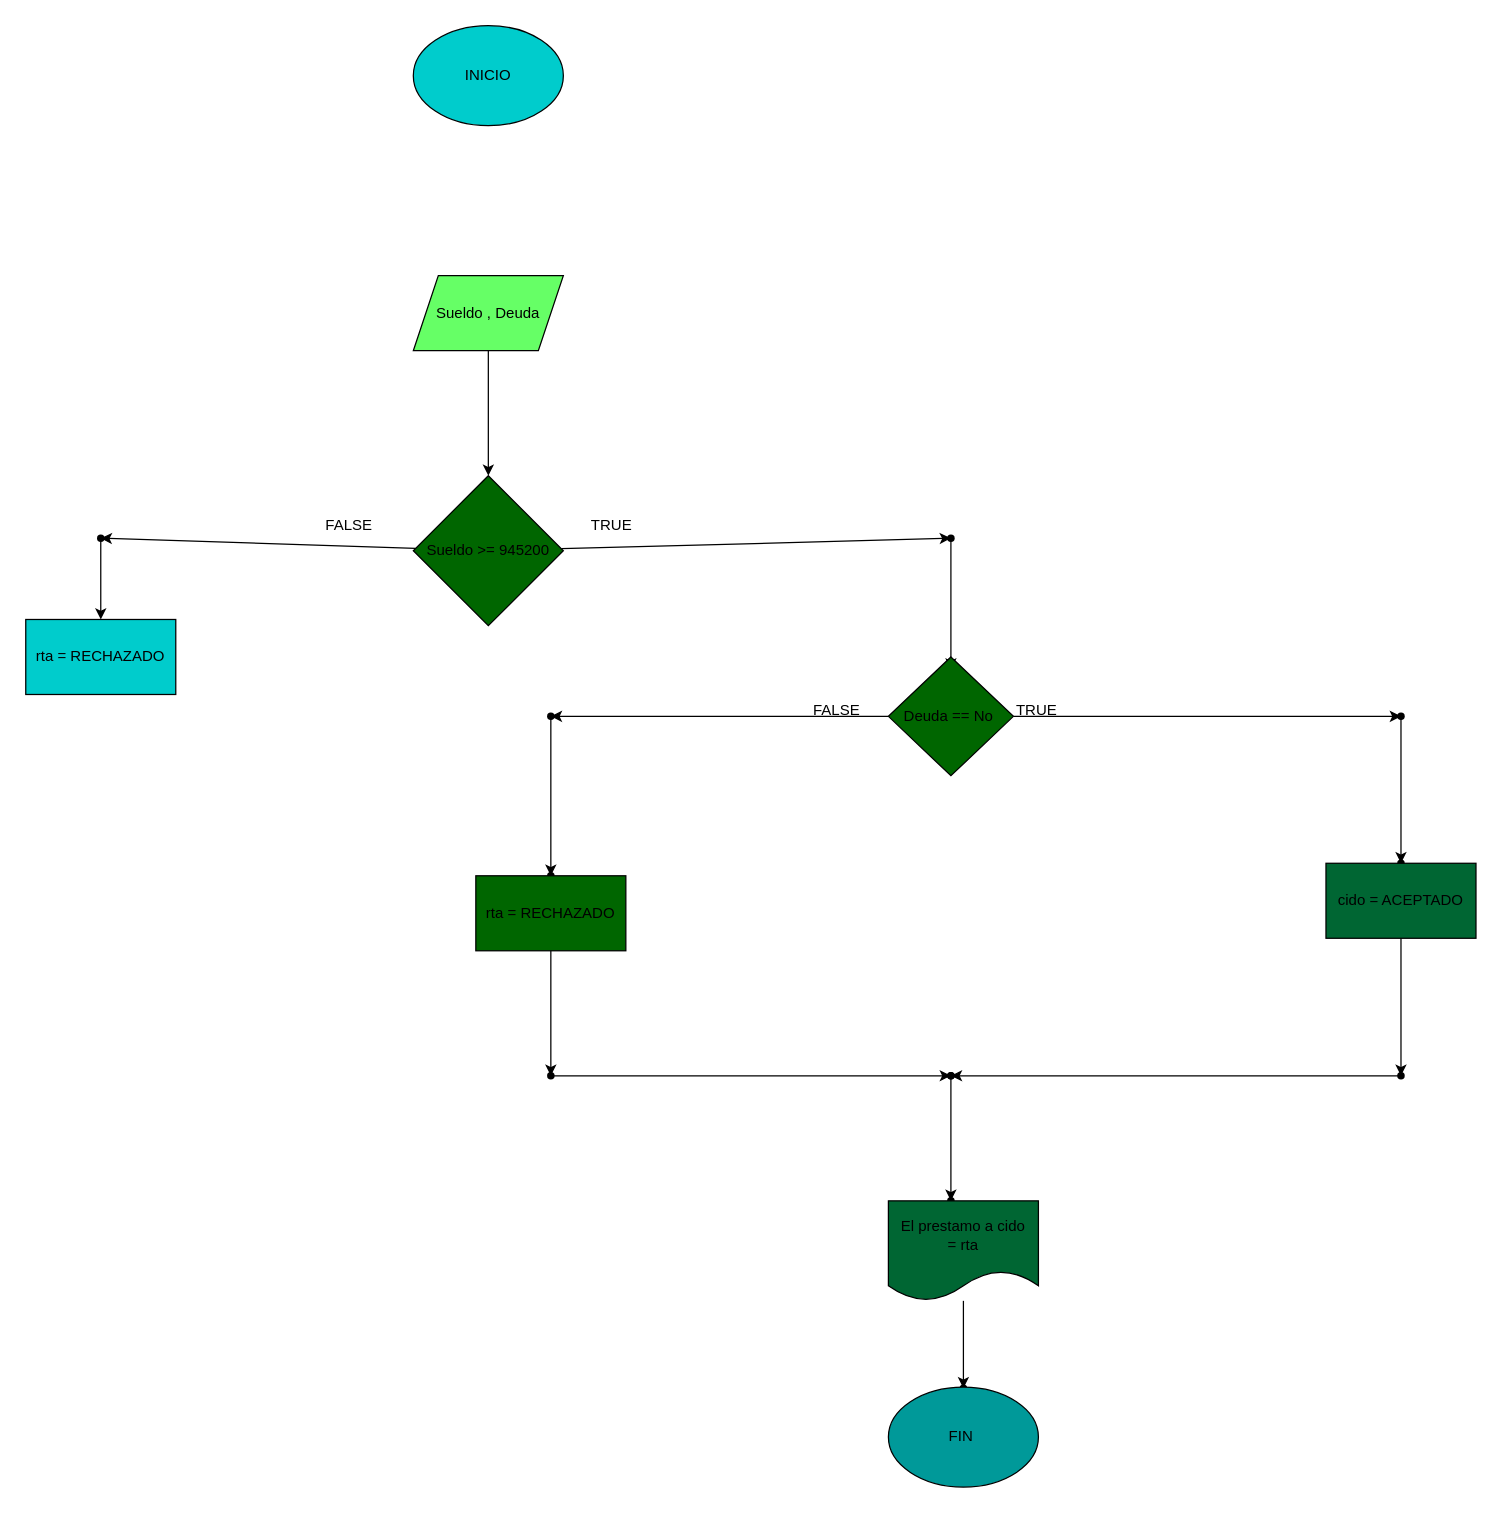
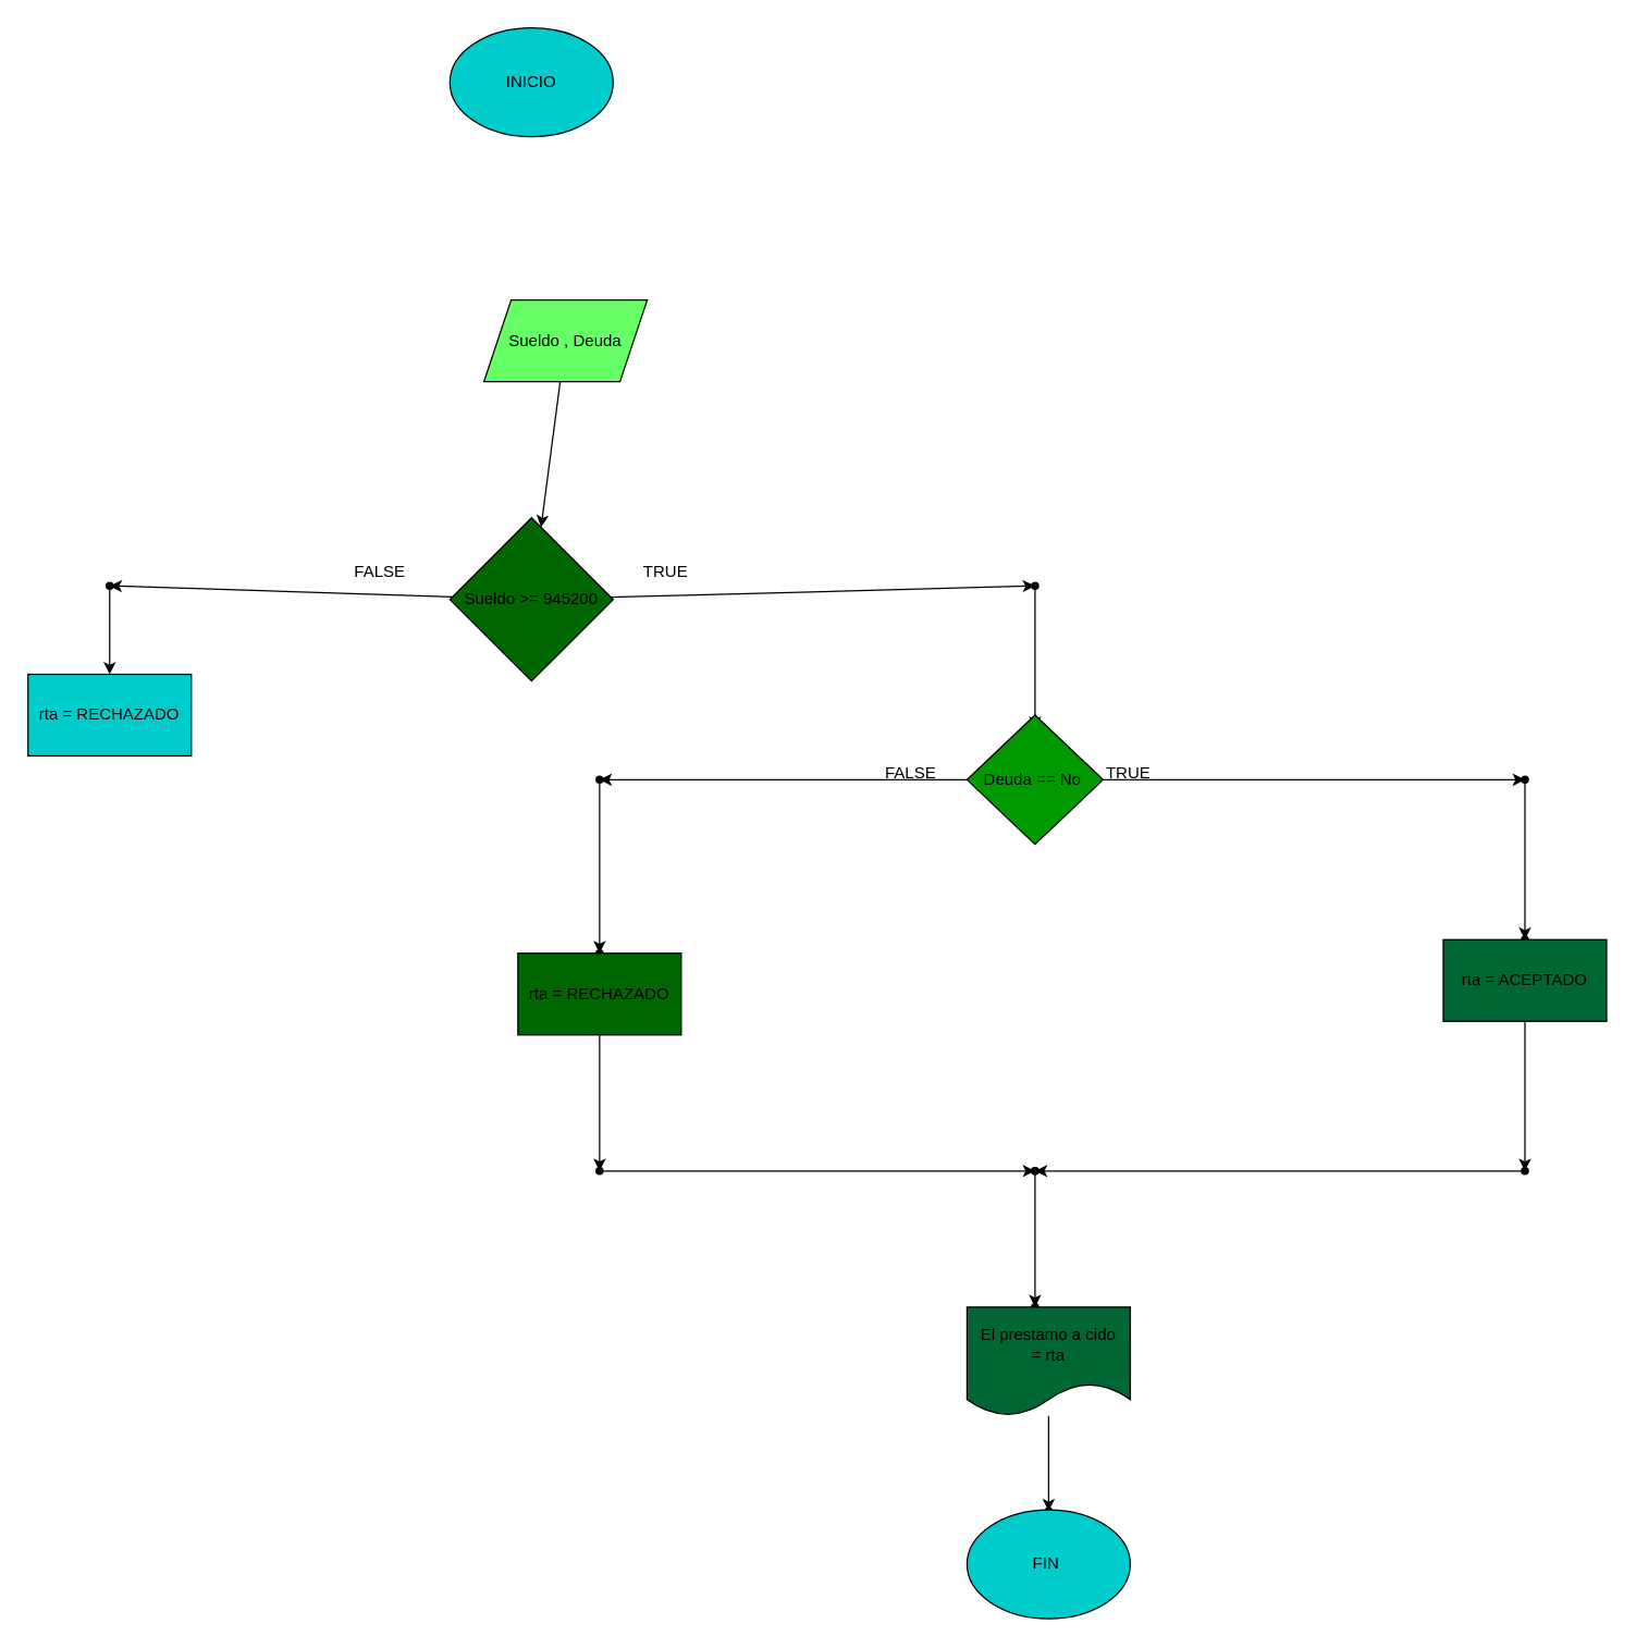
- <mxCell id="4" value="Sueldo , Deuda" style="shape=parallelogram;perimeter=parallelogramPerimeter;whiteSpace=wrap;html=1;fixedSize=1;fillColor=#66FF66;" vertex="1" parent="1"><mxGeometry x="330" y="220" width="120" height="60" as="geometry" /></mxCell>
+ <mxCell id="4" value="Sueldo , Deuda" style="shape=parallelogram;perimeter=parallelogramPerimeter;whiteSpace=wrap;html=1;fixedSize=1;fillColor=#66FF66;" vertex="1" parent="1"><mxGeometry x="355" y="220" width="120" height="60" as="geometry" /></mxCell>
- <mxCell id="16" value="Deuda == No&amp;nbsp;" style="rhombus;whiteSpace=wrap;html=1;fillColor=#006600;" vertex="1" parent="1"><mxGeometry x="710" y="525" width="100" height="95" as="geometry" /></mxCell>
+ <mxCell id="16" value="Deuda == No&amp;nbsp;" style="rhombus;whiteSpace=wrap;html=1;fillColor=#009900;" vertex="1" parent="1"><mxGeometry x="710" y="525" width="100" height="95" as="geometry" /></mxCell>
- <mxCell id="26" value="cido = ACEPTADO" style="rounded=0;whiteSpace=wrap;html=1;fillColor=#006633;" vertex="1" parent="1"><mxGeometry x="1060" y="690" width="120" height="60" as="geometry" /></mxCell>
+ <mxCell id="26" value="rta = ACEPTADO" style="rounded=0;whiteSpace=wrap;html=1;fillColor=#006633;" vertex="1" parent="1"><mxGeometry x="1060" y="690" width="120" height="60" as="geometry" /></mxCell>
- <mxCell id="38" value="FIN&amp;nbsp;" style="ellipse;whiteSpace=wrap;html=1;fillColor=#009999;" vertex="1" parent="1"><mxGeometry x="710" y="1109" width="120" height="80" as="geometry" /></mxCell>
+ <mxCell id="38" value="FIN&amp;nbsp;" style="ellipse;whiteSpace=wrap;html=1;fillColor=#00cccc;" vertex="1" parent="1"><mxGeometry x="710" y="1109" width="120" height="80" as="geometry" /></mxCell>
